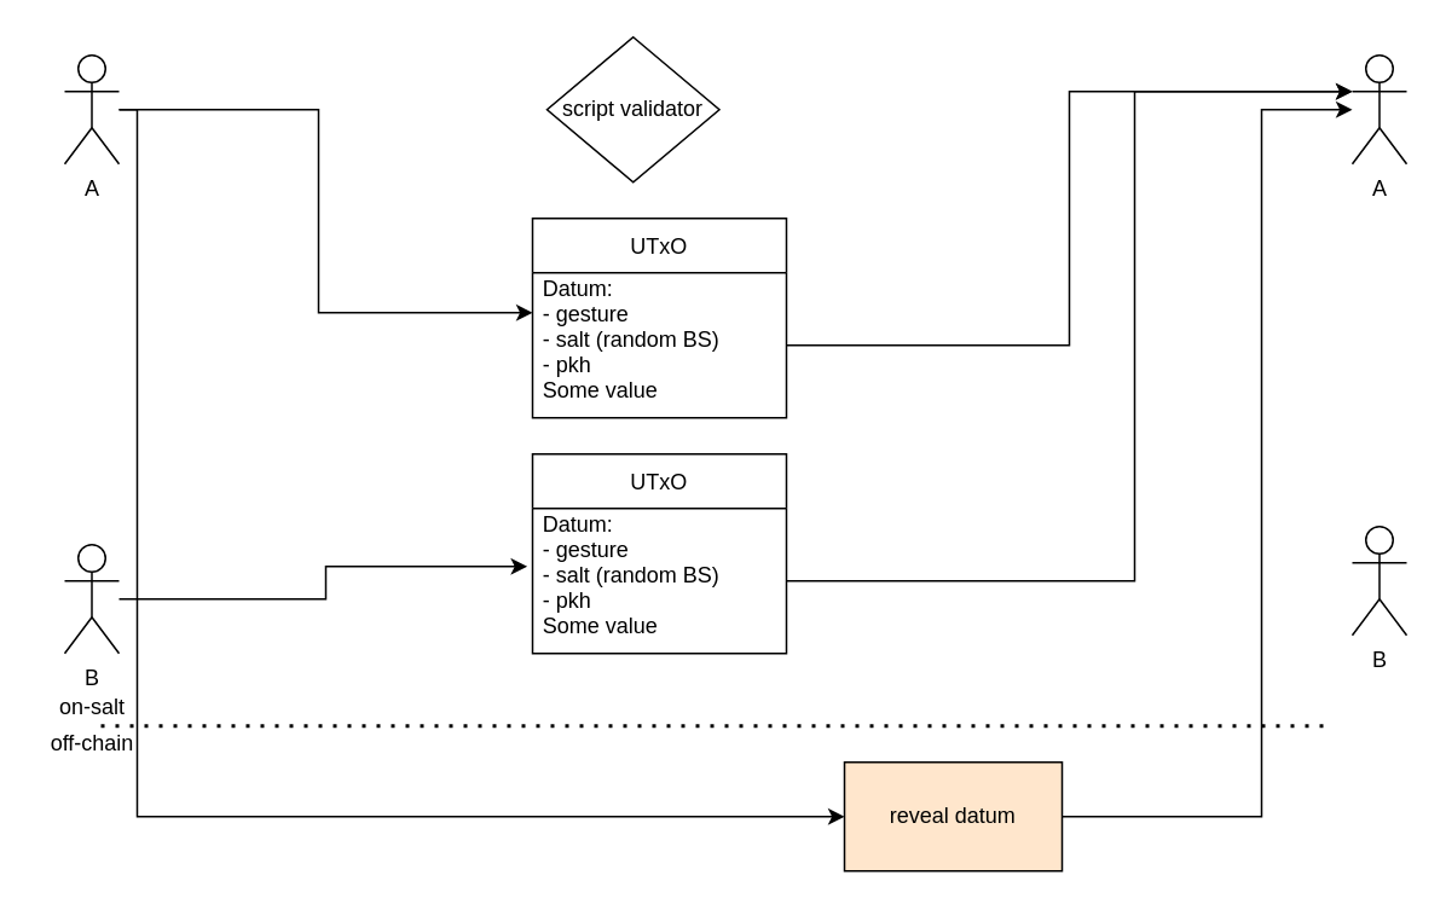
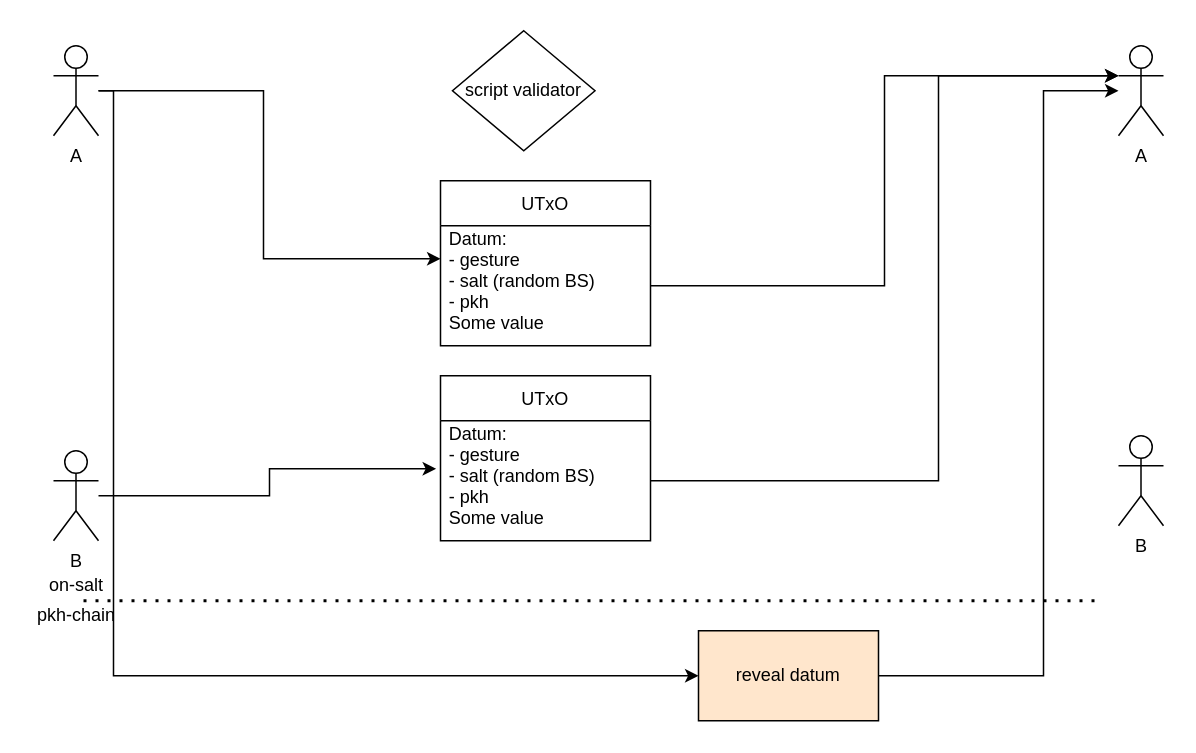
- <mxCell id="20" value="off-chain" style="text;html=1;align=center;verticalAlign=middle;resizable=0;points=[];autosize=1;strokeColor=none;fillColor=none;" vertex="1" parent="1"><mxGeometry x="20" y="400" width="60" height="20" as="geometry" /></mxCell>
+ <mxCell id="20" value="pkh-chain" style="text;html=1;align=center;verticalAlign=middle;resizable=0;points=[];autosize=1;strokeColor=none;fillColor=none;" vertex="1" parent="1"><mxGeometry x="20" y="400" width="60" height="20" as="geometry" /></mxCell>
